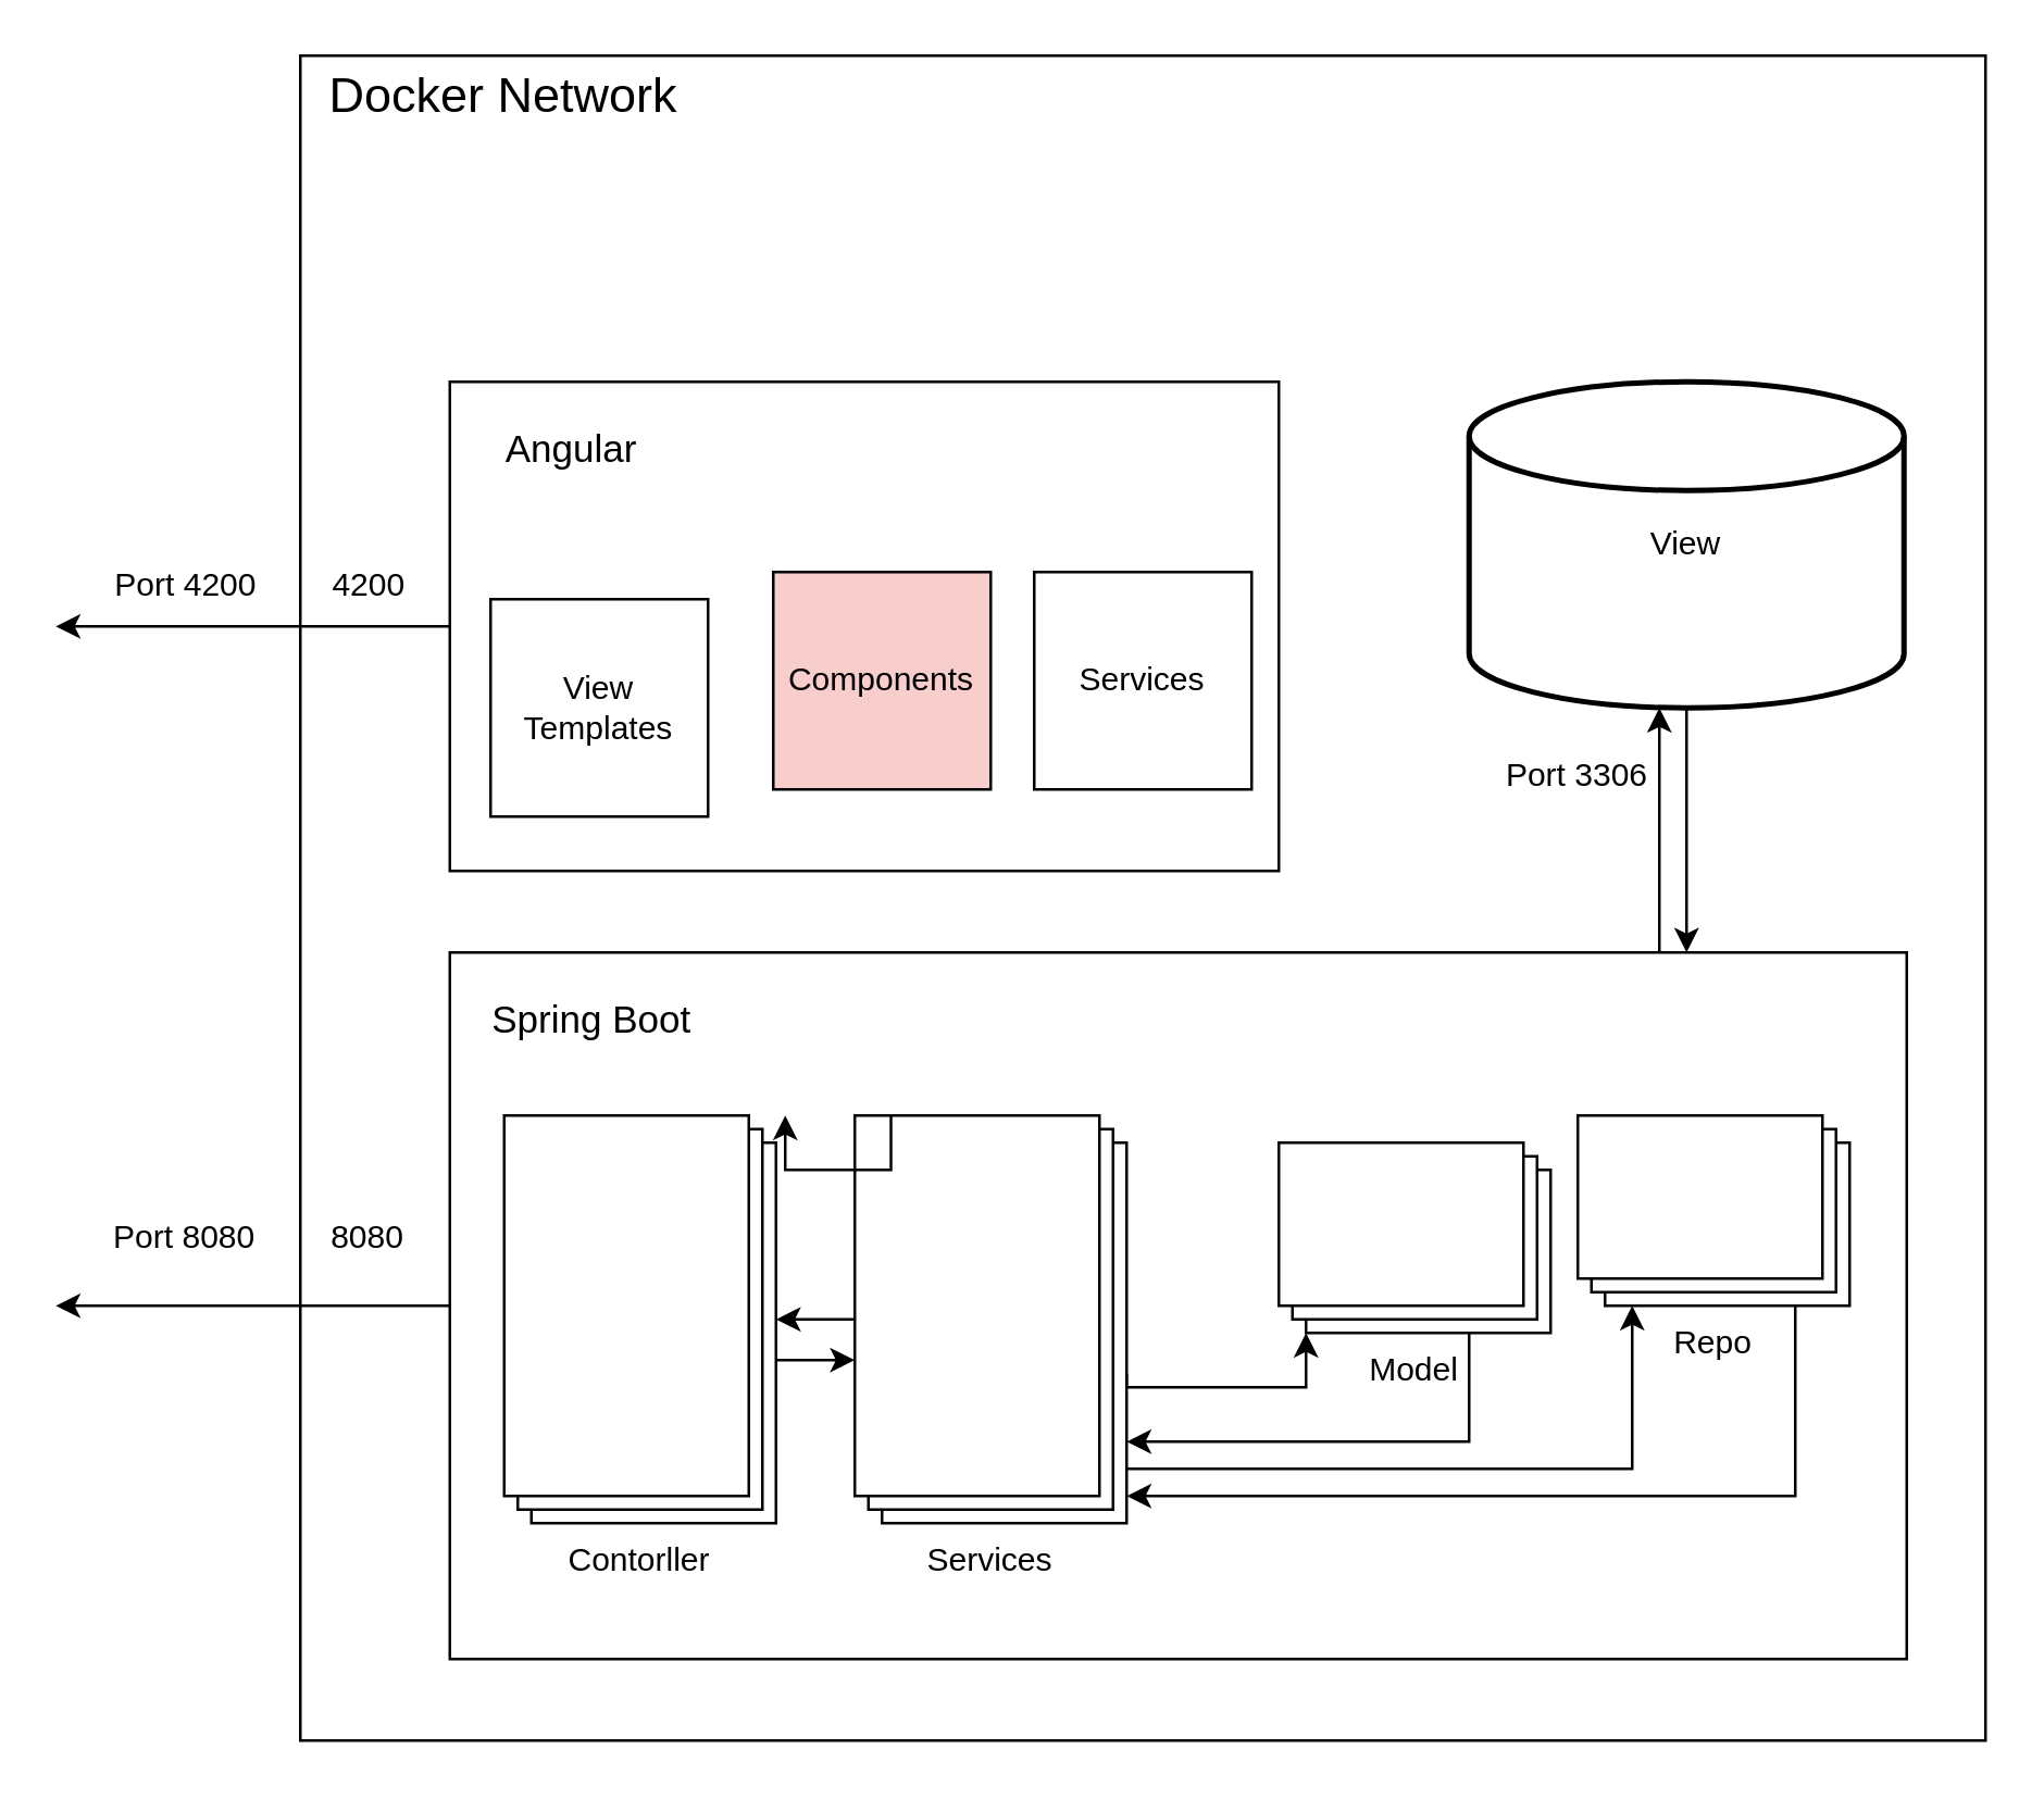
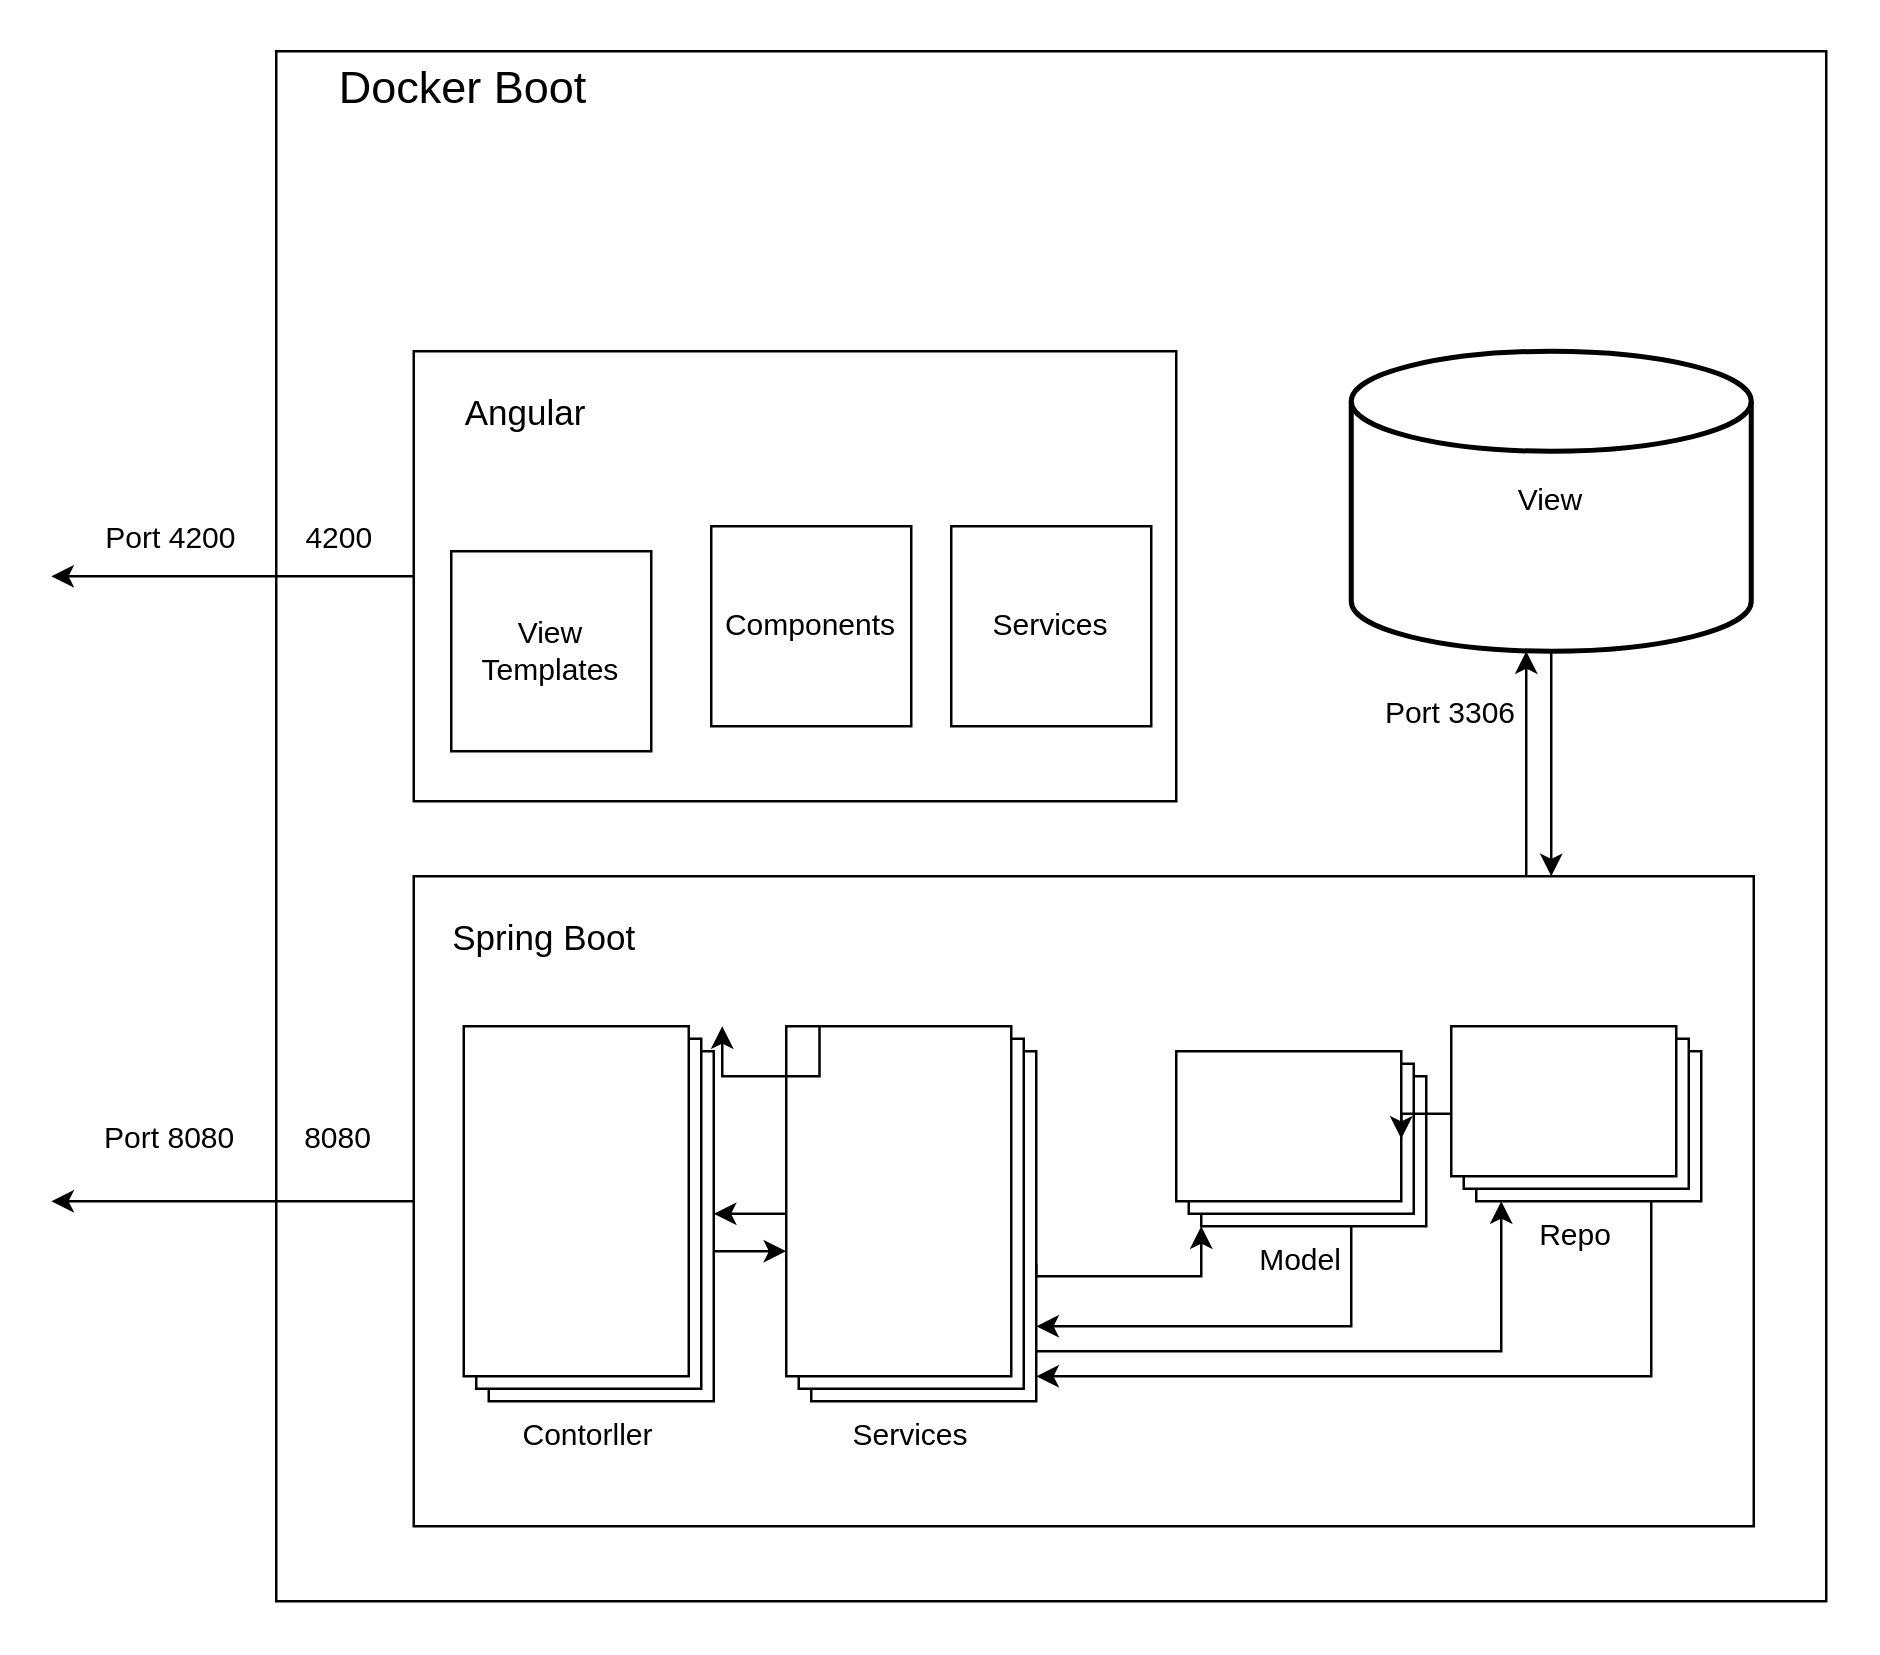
- <mxCell id="3" value="&lt;font style=&quot;font-size: 18px;&quot;&gt;Docker Network&lt;/font&gt;" style="text;html=1;strokeColor=none;fillColor=none;align=center;verticalAlign=middle;whiteSpace=wrap;rounded=0;" parent="1" vertex="1"><mxGeometry x="110" y="20" width="150" height="30" as="geometry" /></mxCell>
+ <mxCell id="3" value="&lt;font style=&quot;font-size: 18px;&quot;&gt;Docker Boot&lt;/font&gt;" style="text;html=1;strokeColor=none;fillColor=none;align=center;verticalAlign=middle;whiteSpace=wrap;rounded=0;" parent="1" vertex="1"><mxGeometry x="110" y="20" width="150" height="30" as="geometry" /></mxCell>
- <mxCell id="9" value="Components" style="whiteSpace=wrap;html=1;aspect=fixed;fillColor=#f8cecc;" parent="1" vertex="1"><mxGeometry x="284" y="210" width="80" height="80" as="geometry" /></mxCell>
+ <mxCell id="9" value="Components" style="whiteSpace=wrap;html=1;aspect=fixed;" parent="1" vertex="1"><mxGeometry x="284" y="210" width="80" height="80" as="geometry" /></mxCell>
+ <mxCell id="24" value="" style="edgeStyle=orthogonalEdgeStyle;rounded=0;orthogonalLoop=1;jettySize=auto;html=1;" parent="1" source="26" target="23" edge="1"><mxGeometry relative="1" as="geometry" /></mxCell>
